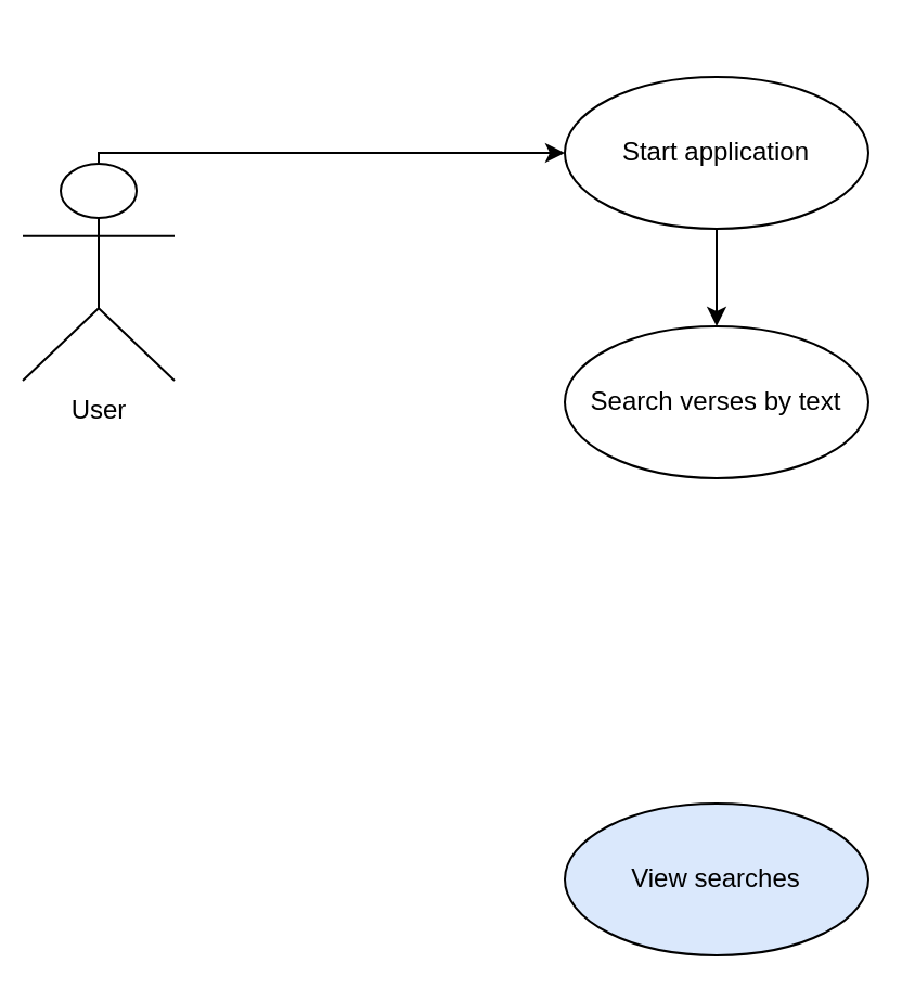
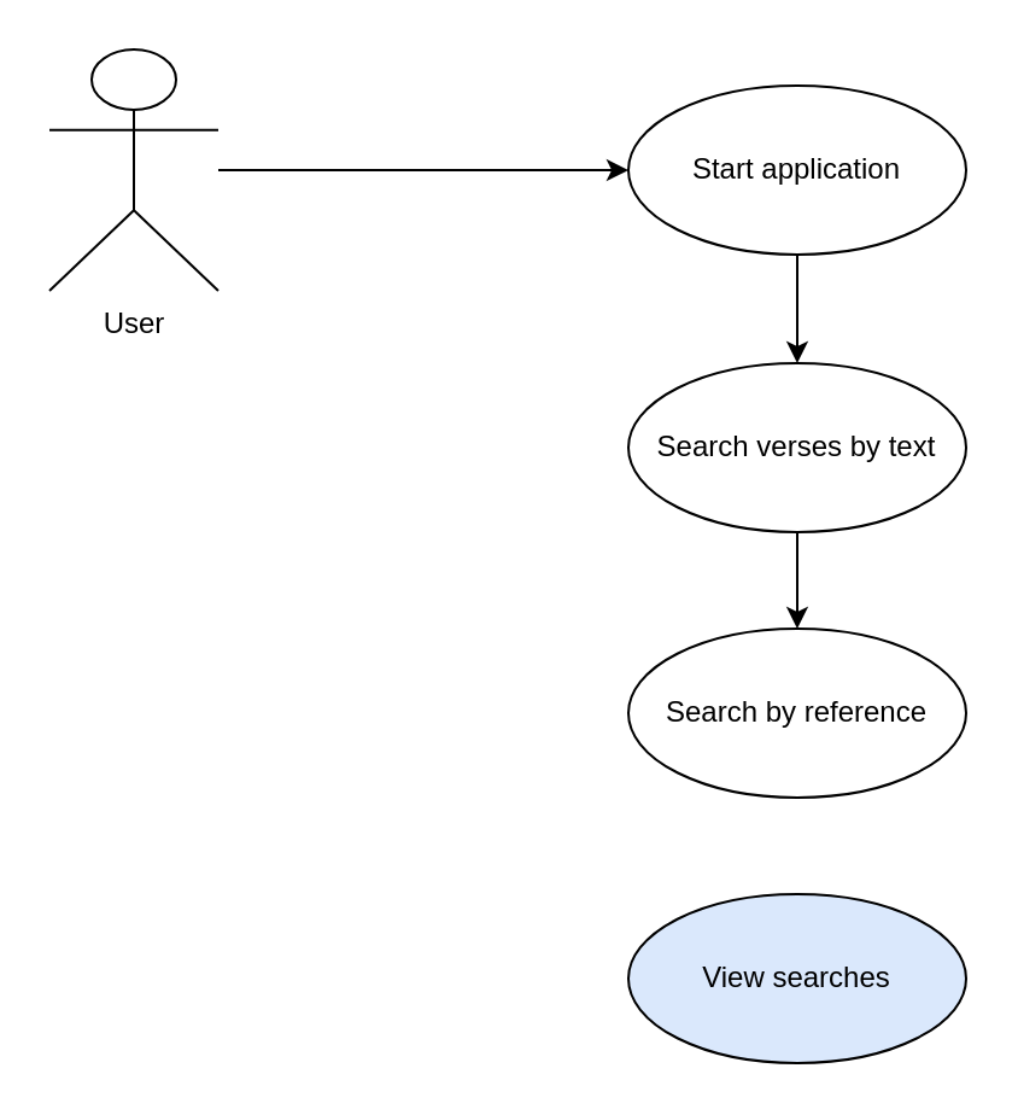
- <mxCell id="5" value="User" style="shape=umlActor;verticalLabelPosition=bottom;verticalAlign=top;html=1;" vertex="1" parent="1"><mxGeometry x="10" y="75" width="70" height="100" as="geometry" /></mxCell>
+ <mxCell id="5" value="User" style="shape=umlActor;verticalLabelPosition=bottom;verticalAlign=top;html=1;" vertex="1" parent="1"><mxGeometry x="20" y="20" width="70" height="100" as="geometry" /></mxCell>
+ <mxCell id="6" style="edgeStyle=orthogonalEdgeStyle;rounded=0;orthogonalLoop=1;jettySize=auto;html=1;entryX=0.5;entryY=0;entryDx=0;entryDy=0;" edge="1" parent="1" source="7" target="8"><mxGeometry relative="1" as="geometry" /></mxCell>
+ <mxCell id="8" value="Search by reference" style="ellipse;whiteSpace=wrap;html=1;" vertex="1" parent="1"><mxGeometry x="260" y="260" width="140" height="70" as="geometry" /></mxCell>
